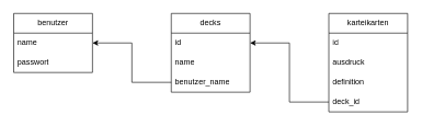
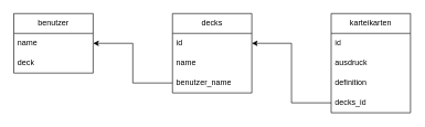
- <mxCell id="4" value="passwort" style="text;strokeColor=none;fillColor=none;align=left;verticalAlign=middle;spacingLeft=4;spacingRight=4;overflow=hidden;points=[[0,0.5],[1,0.5]];portConstraint=eastwest;rotatable=0;whiteSpace=wrap;html=1;" vertex="1" parent="2"><mxGeometry y="60" width="120" height="30" as="geometry" /></mxCell>
+ <mxCell id="4" value="deck" style="text;strokeColor=none;fillColor=none;align=left;verticalAlign=middle;spacingLeft=4;spacingRight=4;overflow=hidden;points=[[0,0.5],[1,0.5]];portConstraint=eastwest;rotatable=0;whiteSpace=wrap;html=1;" vertex="1" parent="2"><mxGeometry y="60" width="120" height="30" as="geometry" /></mxCell>
- <mxCell id="13" value="deck_id" style="text;strokeColor=none;fillColor=none;align=left;verticalAlign=middle;spacingLeft=4;spacingRight=4;overflow=hidden;points=[[0,0.5],[1,0.5]];portConstraint=eastwest;rotatable=0;whiteSpace=wrap;html=1;" vertex="1" parent="9"><mxGeometry y="120" width="120" height="30" as="geometry" /></mxCell>
+ <mxCell id="13" value="decks_id" style="text;strokeColor=none;fillColor=none;align=left;verticalAlign=middle;spacingLeft=4;spacingRight=4;overflow=hidden;points=[[0,0.5],[1,0.5]];portConstraint=eastwest;rotatable=0;whiteSpace=wrap;html=1;" vertex="1" parent="9"><mxGeometry y="120" width="120" height="30" as="geometry" /></mxCell>
